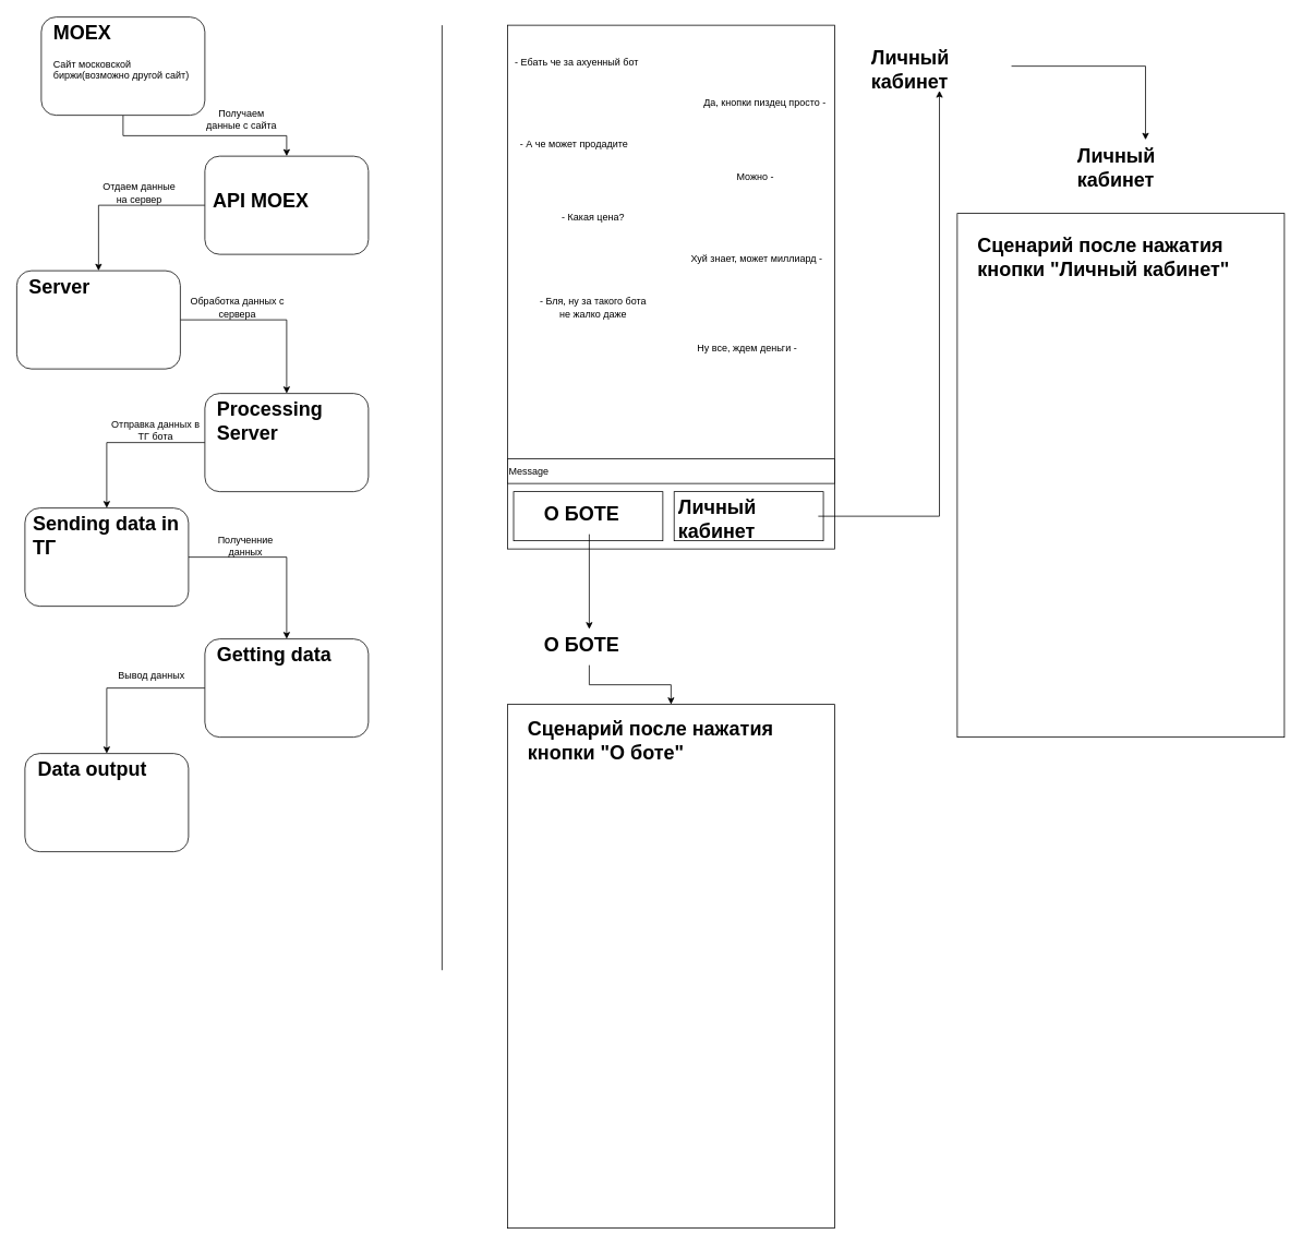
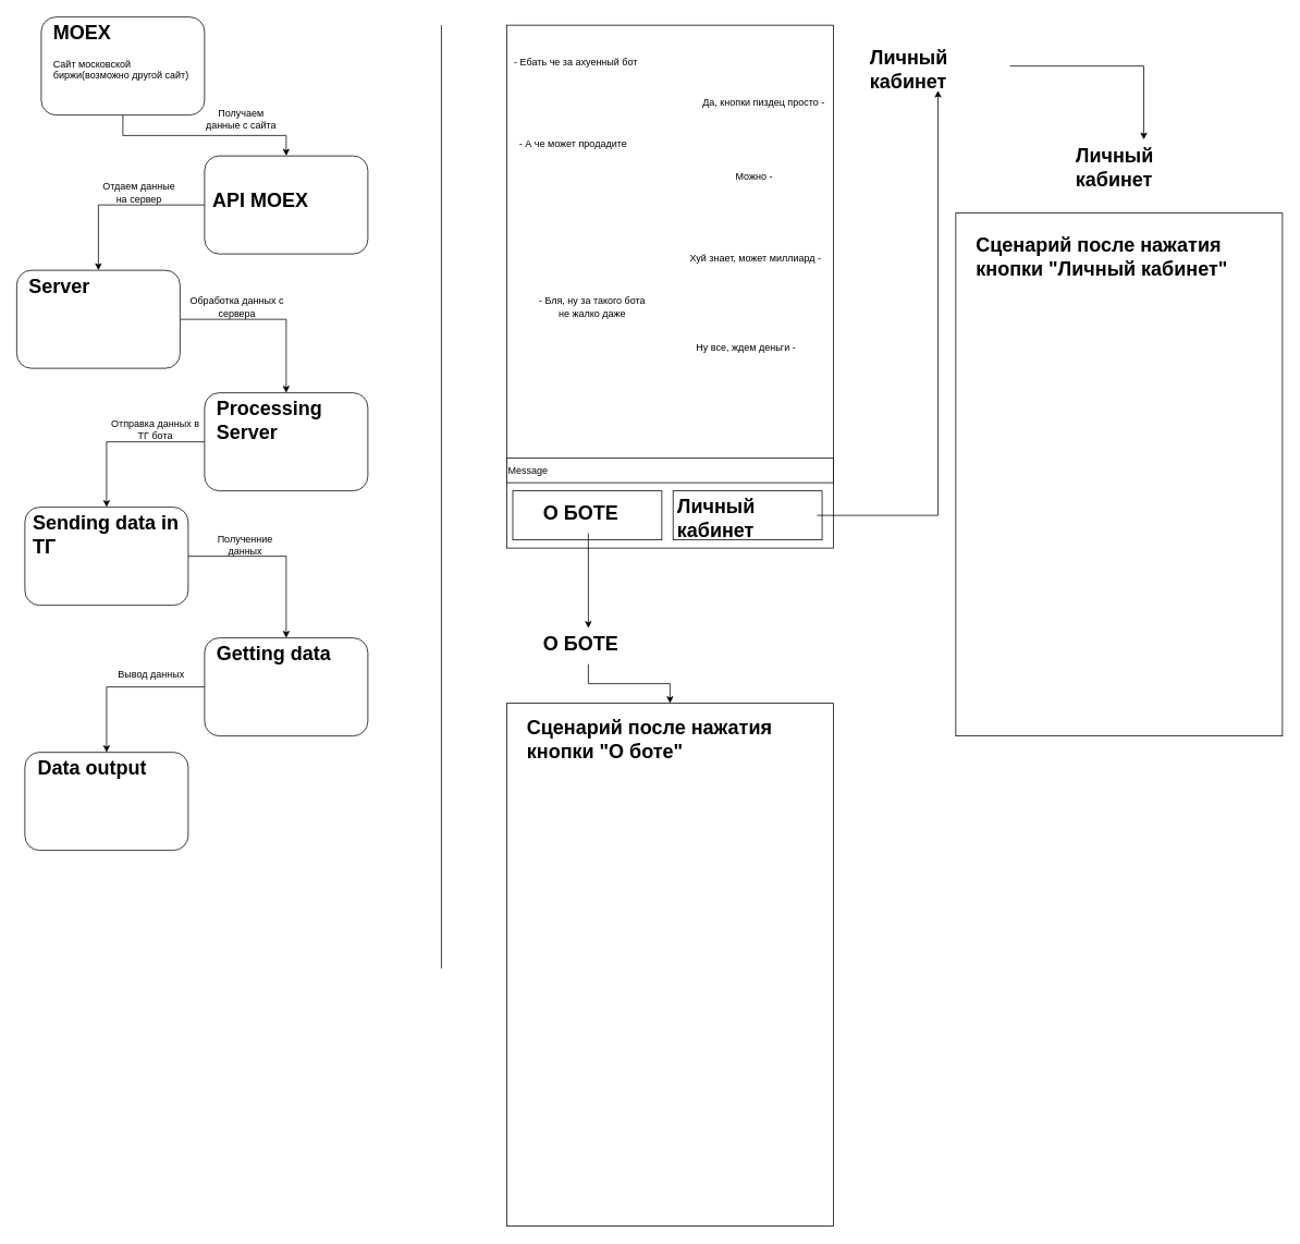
- <mxCell id="35" value="- Какая цена?" style="text;html=1;strokeColor=none;fillColor=none;align=center;verticalAlign=middle;whiteSpace=wrap;rounded=0;" vertex="1" parent="1"><mxGeometry x="640" y="240" width="170" height="50" as="geometry" /></mxCell>
